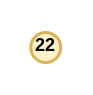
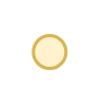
- <mxCell id="4" value="22" style="text;html=1;strokeColor=none;fillColor=none;align=center;verticalAlign=middle;whiteSpace=wrap;rounded=0;fontStyle=1" parent="2" vertex="1"><mxGeometry width="20" height="20" as="geometry" /></mxCell>
